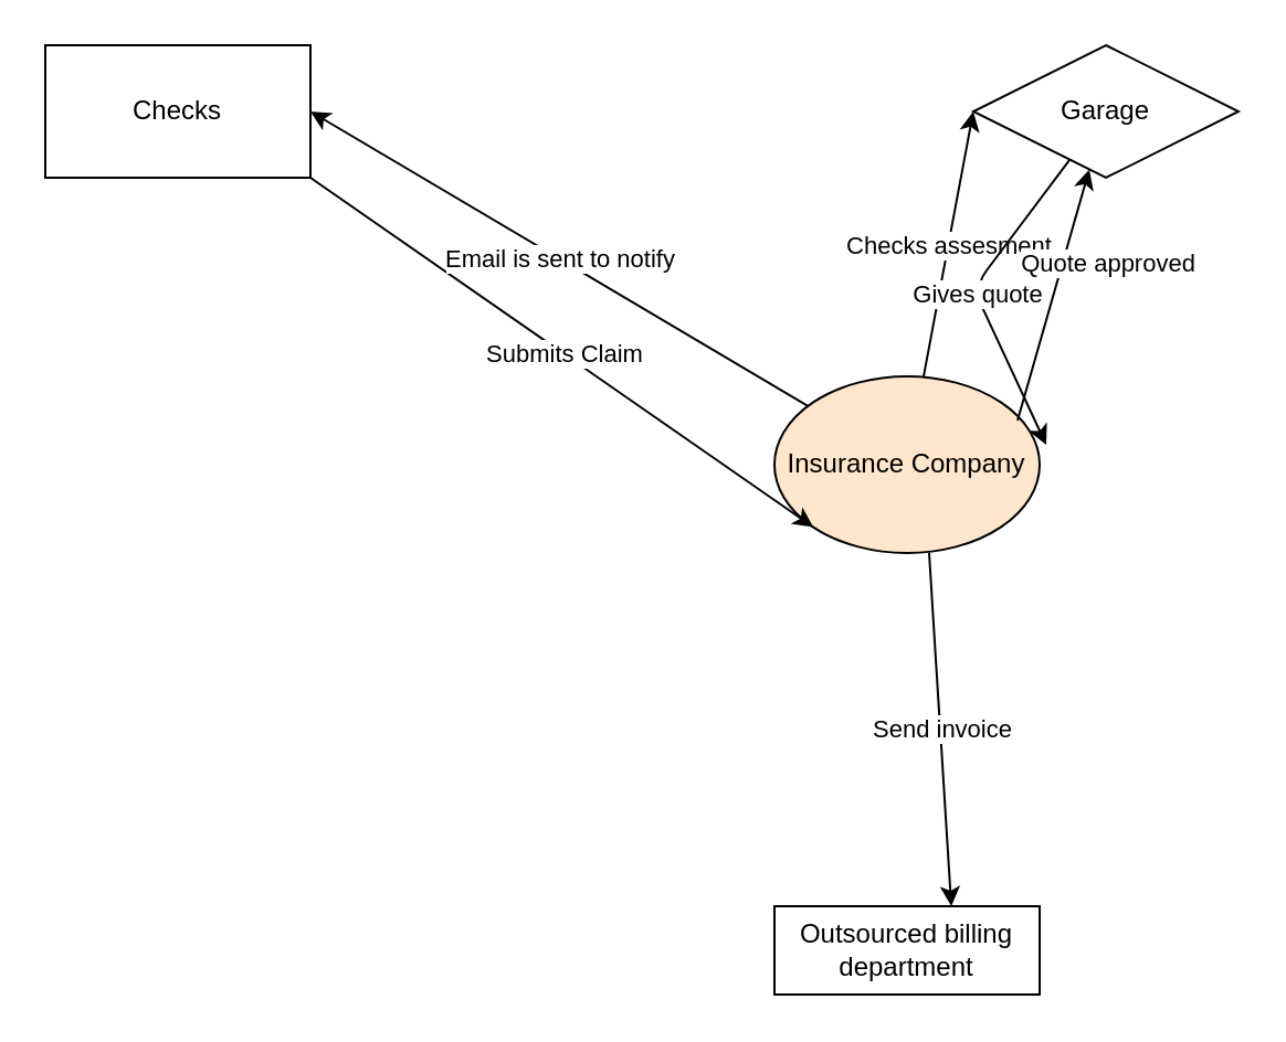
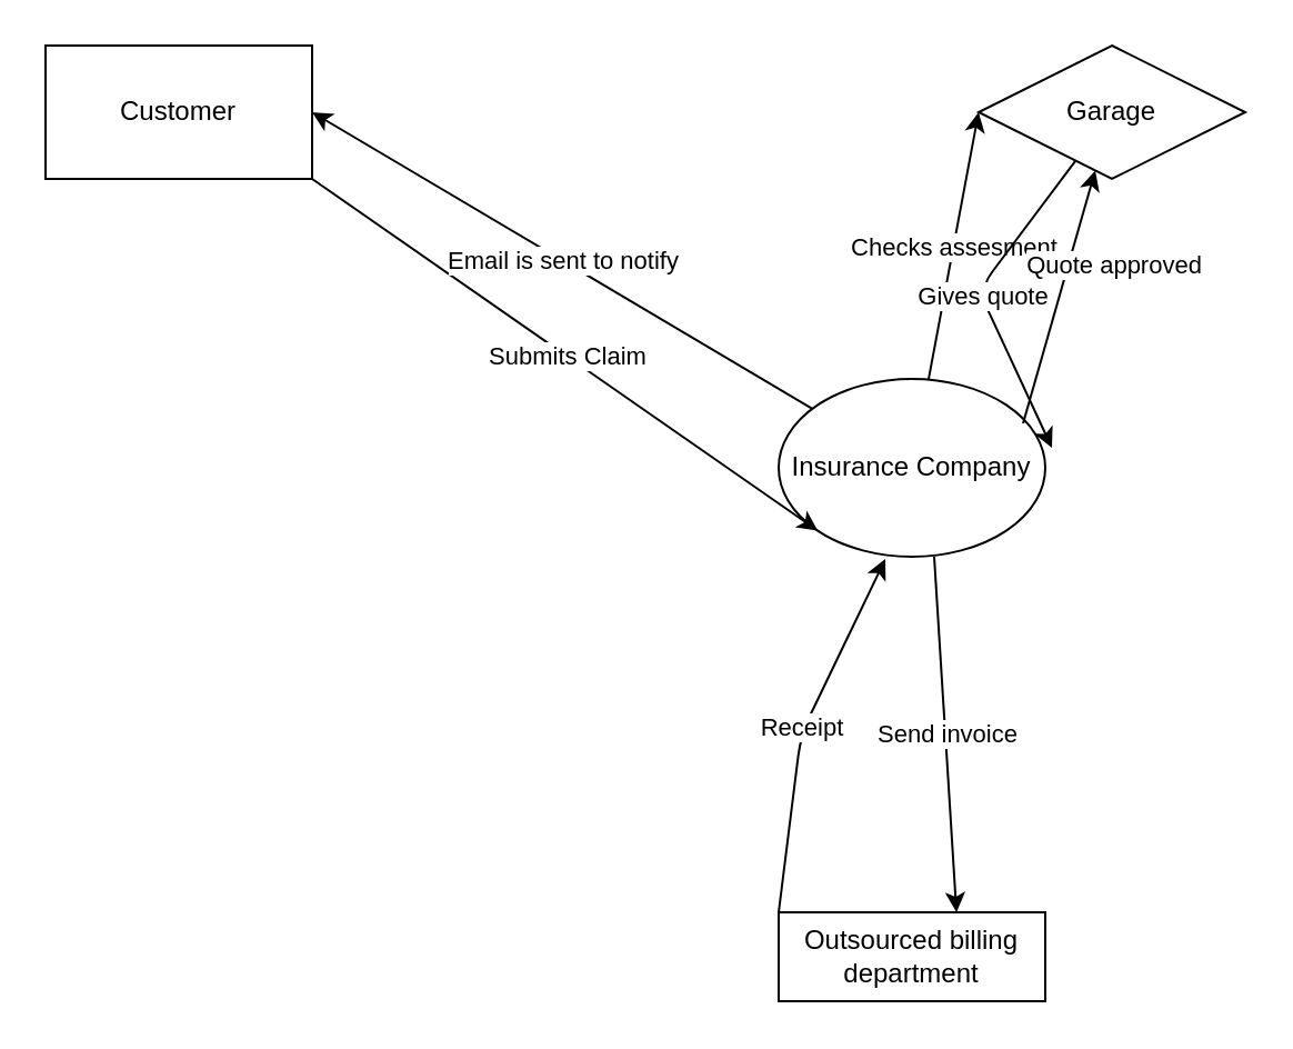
- <mxCell id="3" value="Checks" style="rounded=0;whiteSpace=wrap;html=1;" vertex="1" parent="1"><mxGeometry x="20" y="20" width="120" height="60" as="geometry" /></mxCell>
+ <mxCell id="3" value="Customer" style="rounded=0;whiteSpace=wrap;html=1;" vertex="1" parent="1"><mxGeometry x="20" y="20" width="120" height="60" as="geometry" /></mxCell>
- <mxCell id="2" value="Insurance Company" style="ellipse;whiteSpace=wrap;html=1;fillColor=#ffe6cc;" vertex="1" parent="1"><mxGeometry x="350" y="170" width="120" height="80" as="geometry" /></mxCell>
+ <mxCell id="2" value="Insurance Company" style="ellipse;whiteSpace=wrap;html=1;" vertex="1" parent="1"><mxGeometry x="350" y="170" width="120" height="80" as="geometry" /></mxCell>
+ <mxCell id="18" value="" style="endArrow=classic;html=1;entryX=0.4;entryY=1.013;entryDx=0;entryDy=0;entryPerimeter=0;exitX=0;exitY=0;exitDx=0;exitDy=0;" edge="1" parent="1" source="5" target="2"><mxGeometry relative="1" as="geometry"><mxPoint x="330" y="380" as="sourcePoint" /><mxPoint x="430" y="380" as="targetPoint" /><Array as="points"><mxPoint x="360" y="330" /></Array></mxGeometry></mxCell>
+ <mxCell id="19" value="Receipt&amp;nbsp;&lt;br&gt;" style="edgeLabel;resizable=0;html=1;align=center;verticalAlign=middle;" connectable="0" vertex="1" parent="18"><mxGeometry relative="1" as="geometry" /></mxCell>
